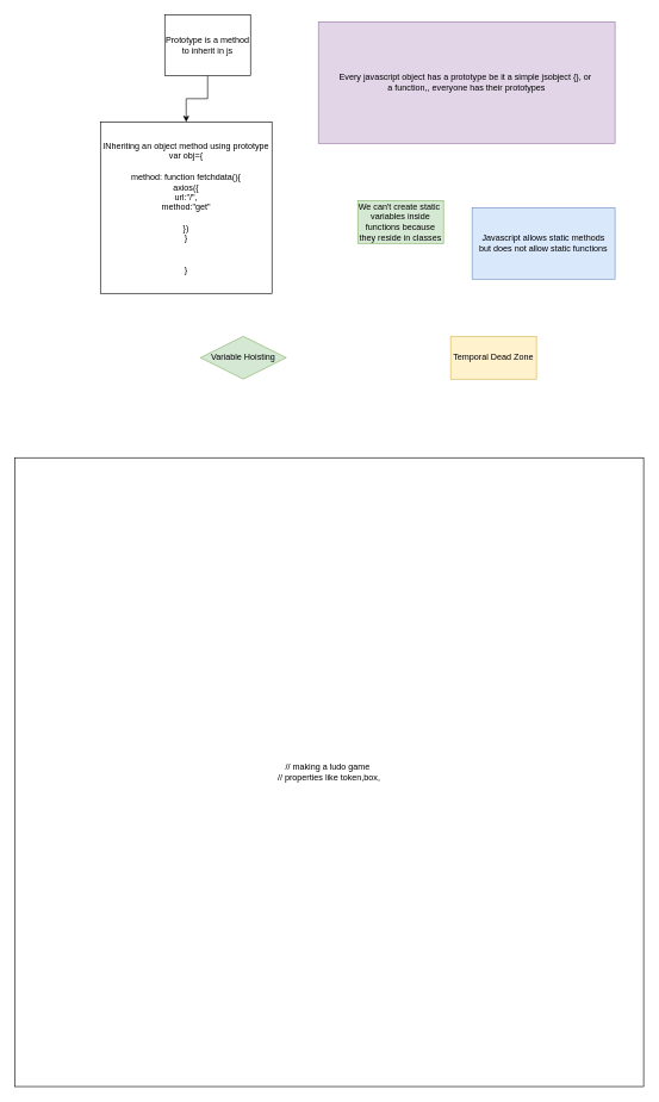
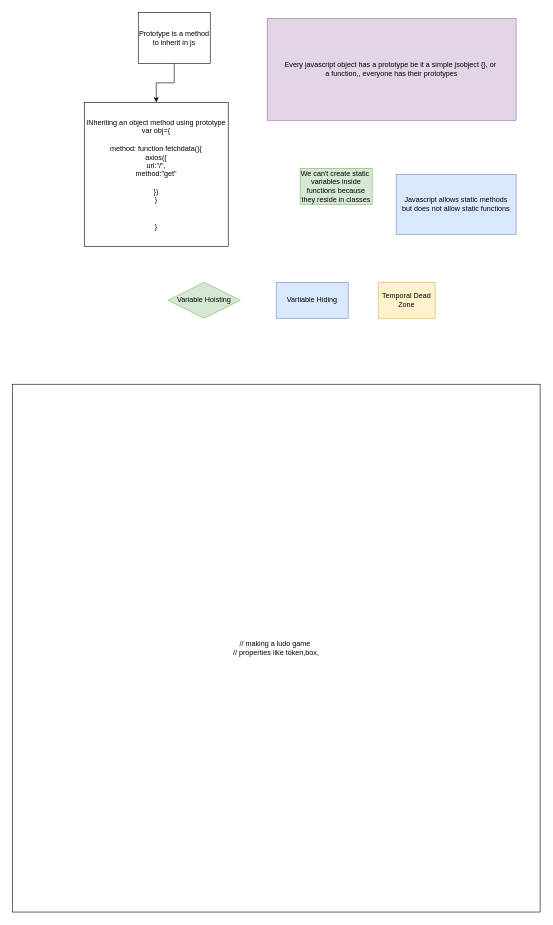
+ <mxCell id="10" value="Vartiable Hiding" style="rounded=0;whiteSpace=wrap;html=1;fillColor=#dae8fc;strokeColor=#6c8ebf;" vertex="1" parent="1"><mxGeometry x="460" y="470" width="120" height="60" as="geometry" /></mxCell>
- <mxCell id="11" value="Temporal Dead Zone" style="rounded=0;whiteSpace=wrap;html=1;fillColor=#fff2cc;strokeColor=#d6b656;" vertex="1" parent="1"><mxGeometry x="630" y="470" width="120" height="60" as="geometry" /></mxCell>
+ <mxCell id="11" value="Temporal Dead Zone" style="rounded=0;whiteSpace=wrap;html=1;fillColor=#fff2cc;strokeColor=#d6b656;" vertex="1" parent="1"><mxGeometry x="630" y="470" width="95" height="60" as="geometry" /></mxCell>
